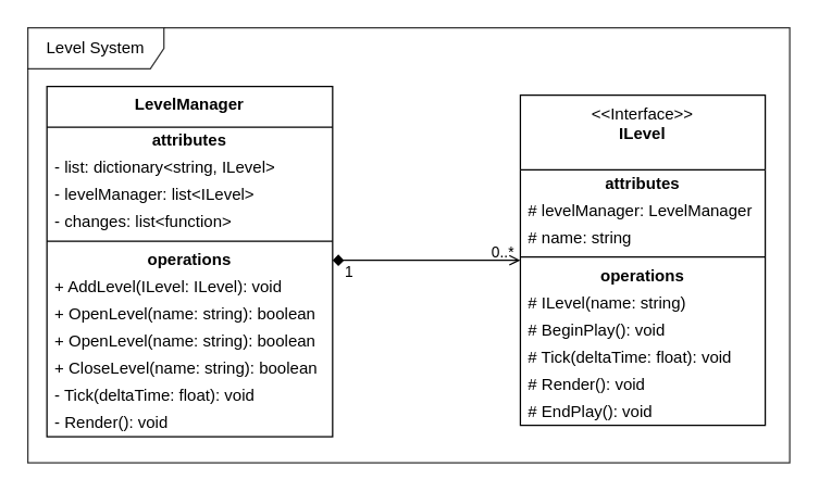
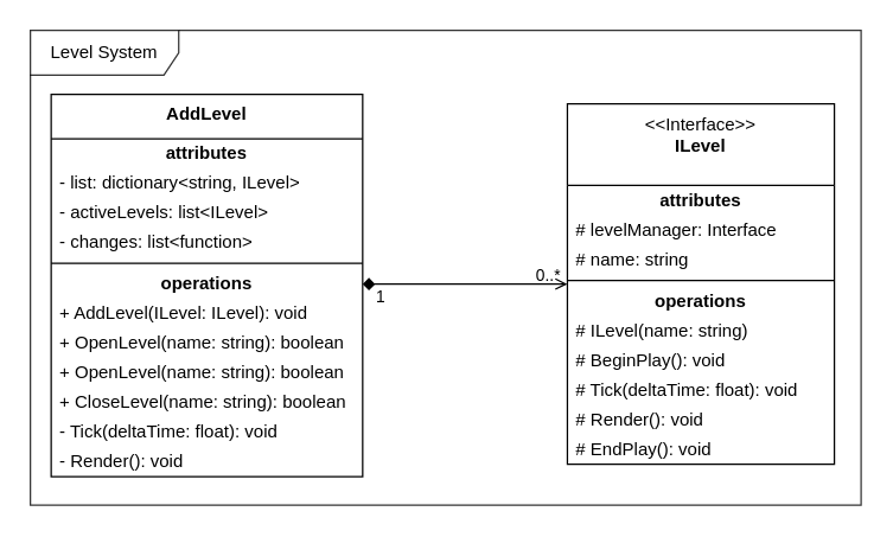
- <mxCell id="3" value="&lt;b&gt;LevelManager&lt;/b&gt;" style="swimlane;fontStyle=0;align=center;verticalAlign=top;childLayout=stackLayout;horizontal=1;startSize=30;horizontalStack=0;resizeParent=1;resizeParentMax=0;resizeLast=0;collapsible=0;marginBottom=0;html=1;whiteSpace=wrap;" vertex="1" parent="2"><mxGeometry x="14" y="43" width="210" height="258" as="geometry" /></mxCell>
+ <mxCell id="3" value="&lt;b&gt;AddLevel&lt;/b&gt;" style="swimlane;fontStyle=0;align=center;verticalAlign=top;childLayout=stackLayout;horizontal=1;startSize=30;horizontalStack=0;resizeParent=1;resizeParentMax=0;resizeLast=0;collapsible=0;marginBottom=0;html=1;whiteSpace=wrap;" vertex="1" parent="2"><mxGeometry x="14" y="43" width="210" height="258" as="geometry" /></mxCell>
- <mxCell id="6" value="- levelManager: list&amp;lt;ILevel&amp;gt;" style="text;html=1;strokeColor=none;fillColor=none;align=left;verticalAlign=middle;spacingLeft=4;spacingRight=4;overflow=hidden;rotatable=0;points=[[0,0.5],[1,0.5]];portConstraint=eastwest;whiteSpace=wrap;" vertex="1" parent="3"><mxGeometry y="70" width="210" height="20" as="geometry" /></mxCell>
+ <mxCell id="6" value="- activeLevels: list&amp;lt;ILevel&amp;gt;" style="text;html=1;strokeColor=none;fillColor=none;align=left;verticalAlign=middle;spacingLeft=4;spacingRight=4;overflow=hidden;rotatable=0;points=[[0,0.5],[1,0.5]];portConstraint=eastwest;whiteSpace=wrap;" vertex="1" parent="3"><mxGeometry y="70" width="210" height="20" as="geometry" /></mxCell>
- <mxCell id="18" value="# levelManager: LevelManager&lt;div&gt;&lt;br&gt;&lt;/div&gt;" style="text;html=1;strokeColor=none;fillColor=none;align=left;verticalAlign=middle;spacingLeft=4;spacingRight=4;overflow=hidden;rotatable=0;points=[[0,0.5],[1,0.5]];portConstraint=eastwest;whiteSpace=wrap;" vertex="1" parent="16"><mxGeometry y="75" width="180" height="20" as="geometry" /></mxCell>
+ <mxCell id="18" value="# levelManager: Interface&lt;div&gt;&lt;br&gt;&lt;/div&gt;" style="text;html=1;strokeColor=none;fillColor=none;align=left;verticalAlign=middle;spacingLeft=4;spacingRight=4;overflow=hidden;rotatable=0;points=[[0,0.5],[1,0.5]];portConstraint=eastwest;whiteSpace=wrap;" vertex="1" parent="16"><mxGeometry y="75" width="180" height="20" as="geometry" /></mxCell>
